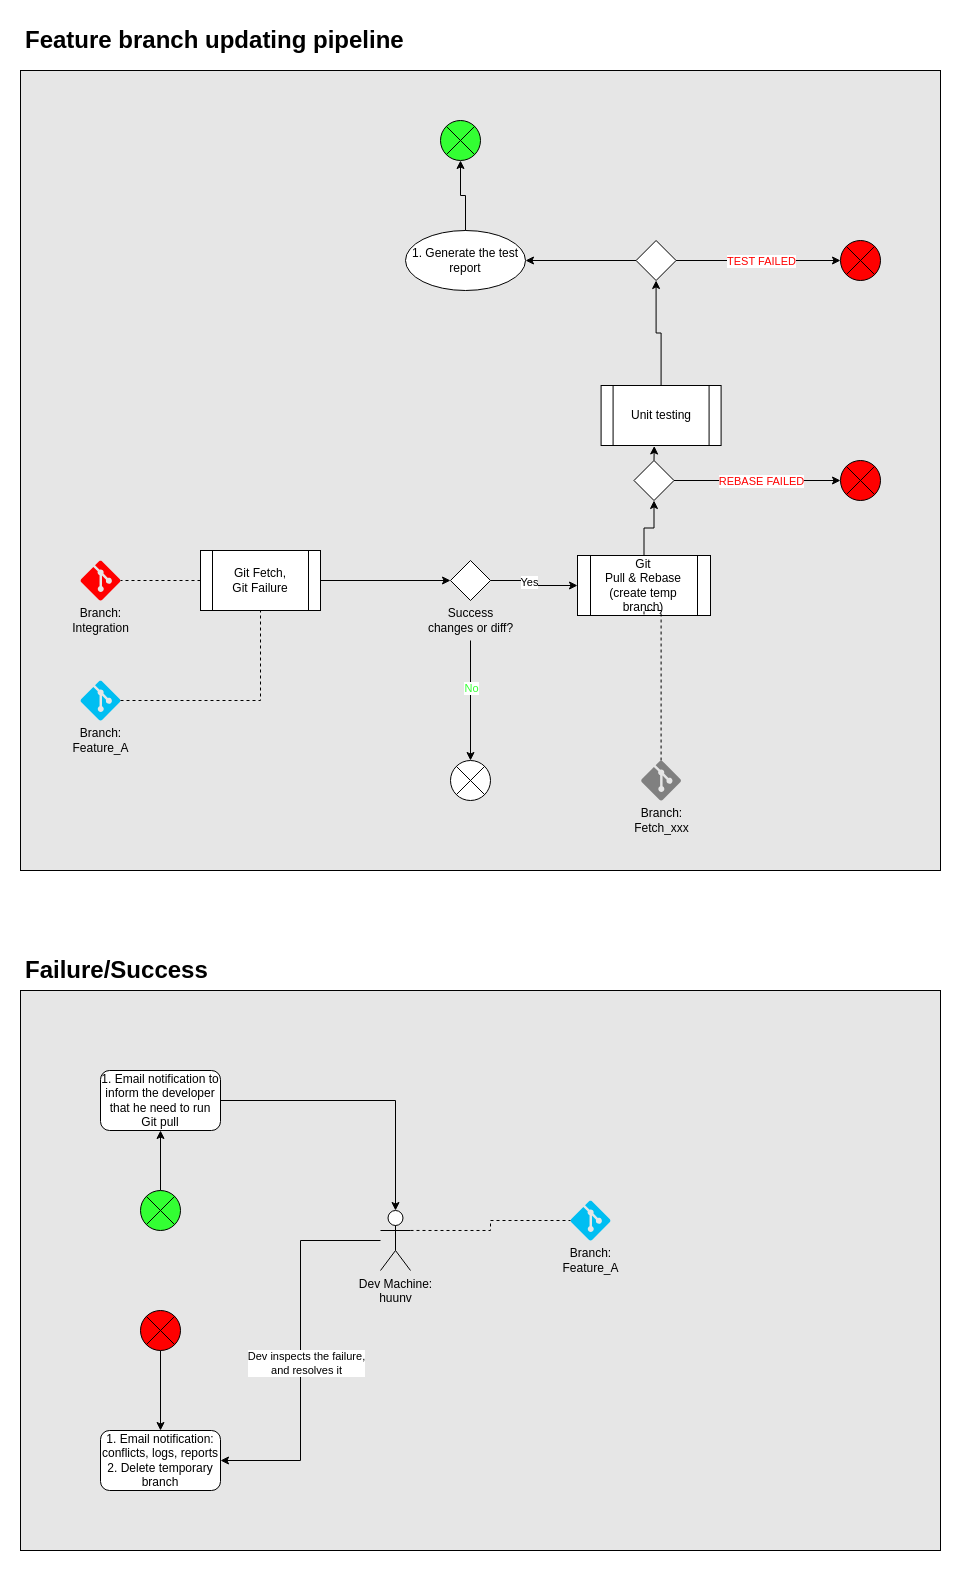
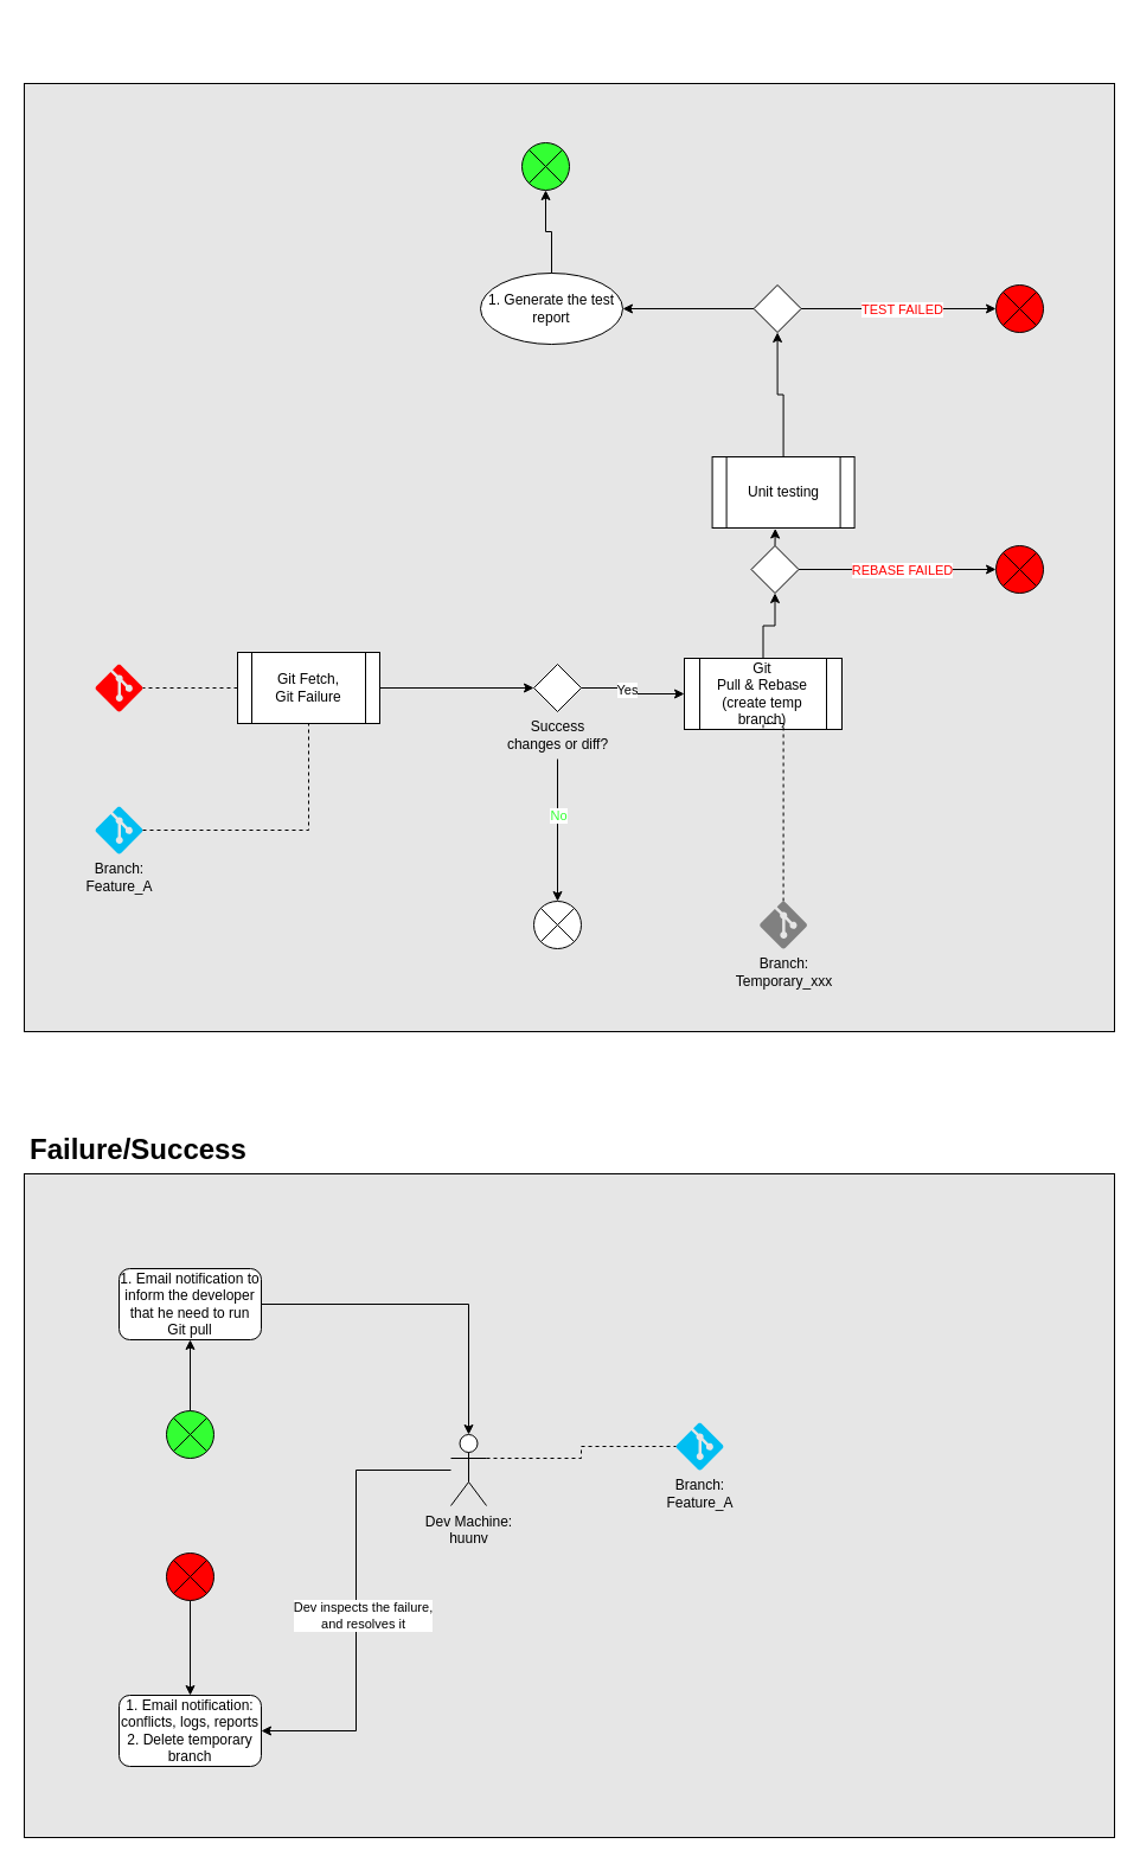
- <mxCell id="16" value="&lt;h1&gt;&lt;font color=&quot;#000000&quot;&gt;Feature branch updating pipeline&lt;/font&gt;&lt;/h1&gt;" style="text;html=1;strokeColor=none;fillColor=none;spacing=5;spacingTop=-20;whiteSpace=wrap;overflow=hidden;rounded=0;fontColor=#FF0000;" parent="1" vertex="1"><mxGeometry x="20" y="20" width="400" height="50" as="geometry" /></mxCell>
- <mxCell id="54" value="Branch:&lt;br&gt;Integration" style="text;html=1;align=center;verticalAlign=middle;resizable=0;points=[];autosize=1;strokeColor=none;fillColor=none;" parent="52" vertex="1"><mxGeometry y="40" width="80" height="40" as="geometry" /></mxCell>
- <mxCell id="30" value="Branch:&lt;br&gt;Fetch_xxx" style="text;html=1;align=center;verticalAlign=middle;resizable=0;points=[];autosize=1;strokeColor=none;fillColor=none;" parent="28" vertex="1"><mxGeometry x="-30" y="39.997" width="100" height="40" as="geometry" /></mxCell>
+ <mxCell id="30" value="Branch:&lt;br&gt;Temporary_xxx" style="text;html=1;align=center;verticalAlign=middle;resizable=0;points=[];autosize=1;strokeColor=none;fillColor=none;" parent="28" vertex="1"><mxGeometry x="-30" y="39.997" width="100" height="40" as="geometry" /></mxCell>
